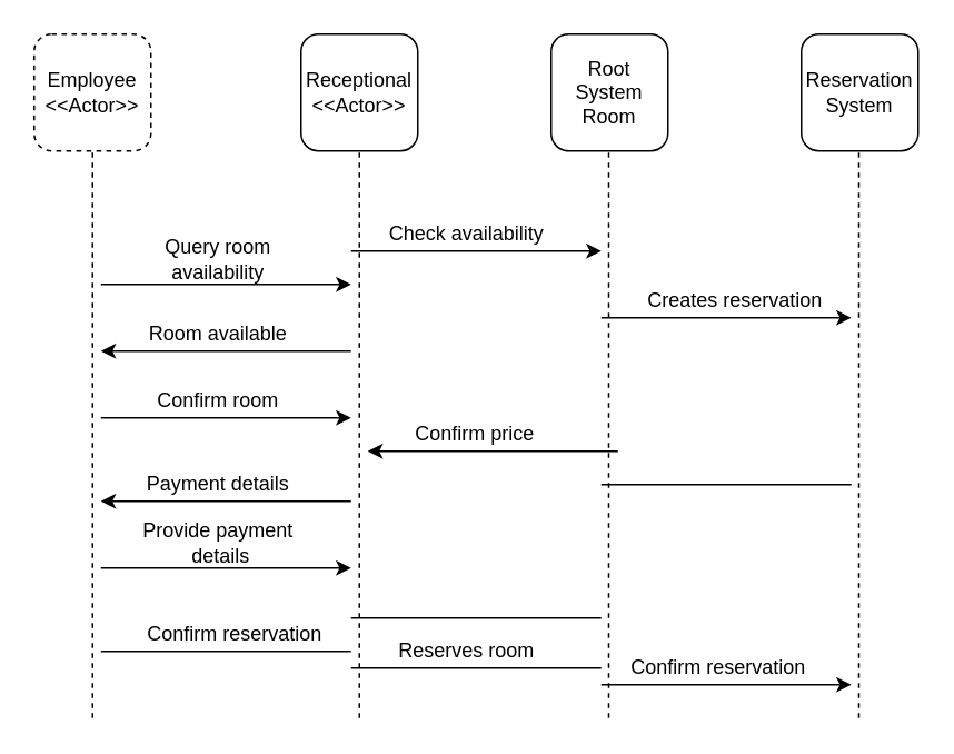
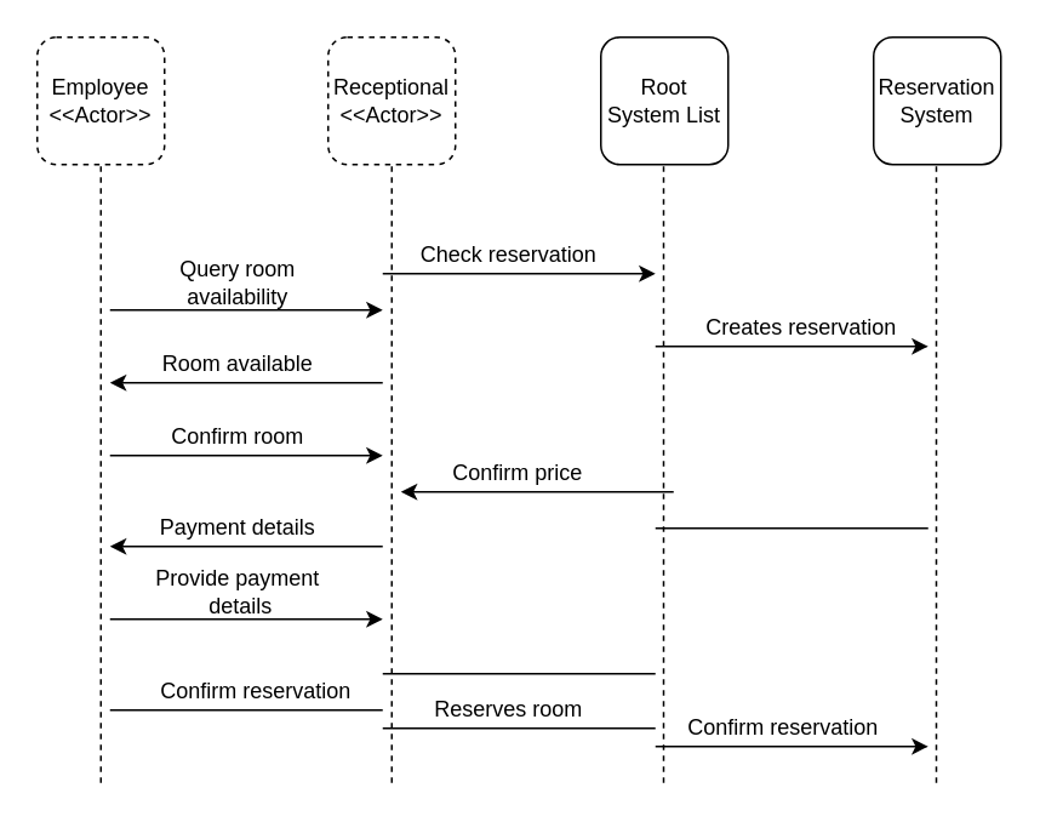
- <mxCell id="3" value="Receptional&lt;br&gt;&amp;lt;&amp;lt;Actor&amp;gt;&amp;gt;" style="rounded=1;whiteSpace=wrap;html=1;" vertex="1" parent="1"><mxGeometry x="180" y="20" width="70" height="70" as="geometry" /></mxCell>
+ <mxCell id="3" value="Receptional&lt;br&gt;&amp;lt;&amp;lt;Actor&amp;gt;&amp;gt;" style="rounded=1;whiteSpace=wrap;html=1;dashed=1;" vertex="1" parent="1"><mxGeometry x="180" y="20" width="70" height="70" as="geometry" /></mxCell>
- <mxCell id="4" value="Root System Room" style="rounded=1;whiteSpace=wrap;html=1;" vertex="1" parent="1"><mxGeometry x="330" y="20" width="70" height="70" as="geometry" /></mxCell>
+ <mxCell id="4" value="Root System List" style="rounded=1;whiteSpace=wrap;html=1;" vertex="1" parent="1"><mxGeometry x="330" y="20" width="70" height="70" as="geometry" /></mxCell>
- <mxCell id="29" value="Check availability" style="text;html=1;align=center;verticalAlign=middle;resizable=0;points=[];autosize=1;strokeColor=none;fillColor=none;" vertex="1" parent="1"><mxGeometry x="224" y="130" width="110" height="20" as="geometry" /></mxCell>
+ <mxCell id="29" value="Check reservation" style="text;html=1;align=center;verticalAlign=middle;resizable=0;points=[];autosize=1;strokeColor=none;fillColor=none;" vertex="1" parent="1"><mxGeometry x="224" y="130" width="110" height="20" as="geometry" /></mxCell>
